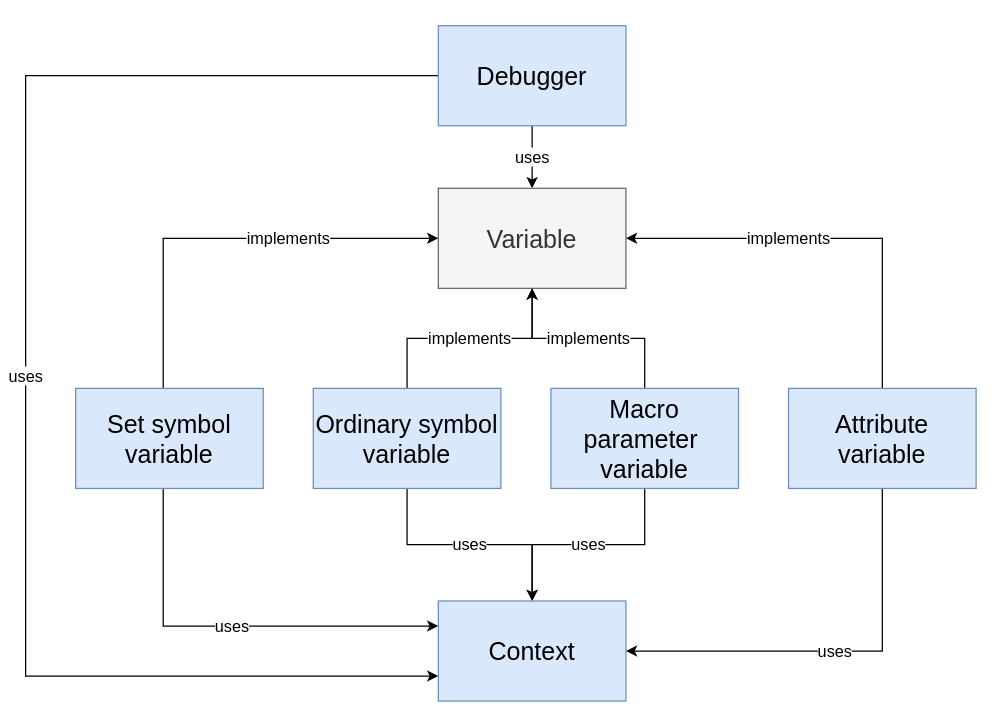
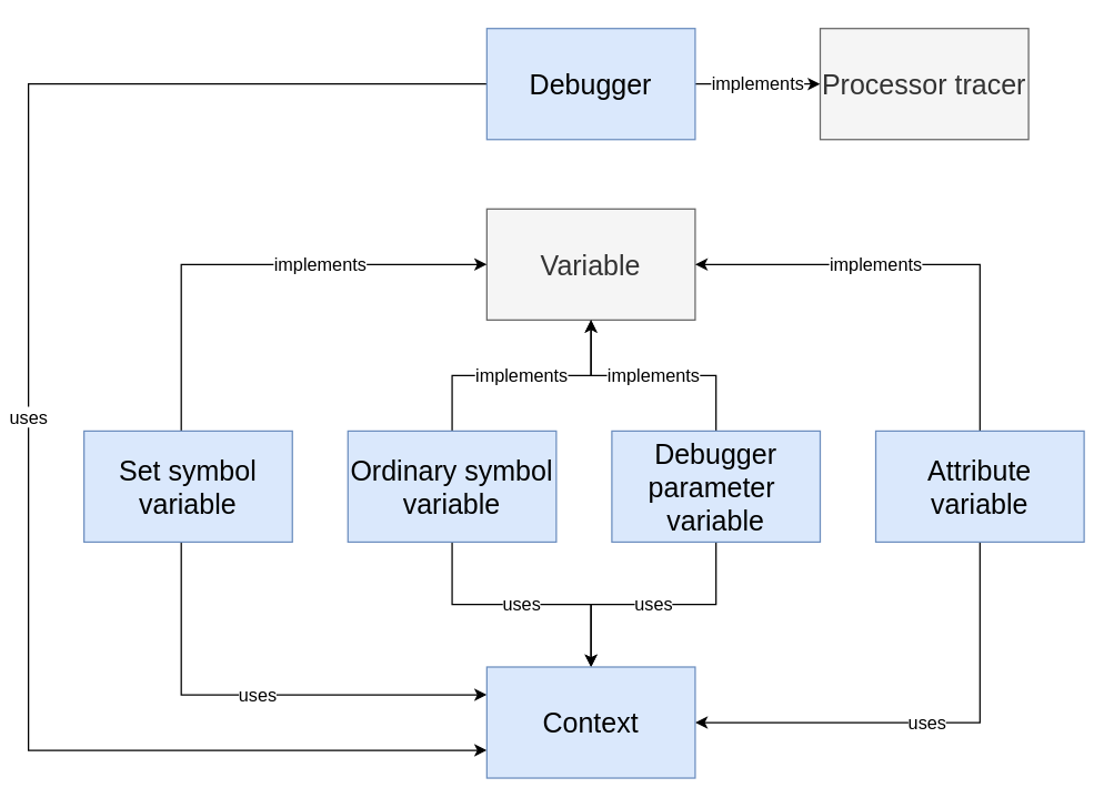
+ <mxCell id="2" value="implements" style="edgeStyle=orthogonalEdgeStyle;rounded=0;orthogonalLoop=1;jettySize=auto;html=1;entryX=0;entryY=0.5;entryDx=0;entryDy=0;fontSize=13;" edge="1" parent="1" source="5" target="6"><mxGeometry relative="1" as="geometry" /></mxCell>
+ <mxCell id="6" value="Processor tracer" style="rounded=0;whiteSpace=wrap;html=1;fillColor=#f5f5f5;strokeColor=#666666;fontSize=20;fontColor=#333333;" vertex="1" parent="1"><mxGeometry x="590" y="20" width="150" height="80" as="geometry" /></mxCell>
- <mxCell id="3" value="uses" style="edgeStyle=orthogonalEdgeStyle;rounded=0;orthogonalLoop=1;jettySize=auto;html=1;fontSize=13;" edge="1" parent="1" source="5" target="7"><mxGeometry relative="1" as="geometry" /></mxCell>
- <mxCell id="16" value="Macro parameter&amp;nbsp; variable" style="rounded=0;whiteSpace=wrap;html=1;fillColor=#dae8fc;strokeColor=#6c8ebf;fontSize=20;" vertex="1" parent="1"><mxGeometry x="440" y="310" width="150" height="80" as="geometry" /></mxCell>
+ <mxCell id="16" value="Debugger parameter&amp;nbsp; variable" style="rounded=0;whiteSpace=wrap;html=1;fillColor=#dae8fc;strokeColor=#6c8ebf;fontSize=20;" vertex="1" parent="1"><mxGeometry x="440" y="310" width="150" height="80" as="geometry" /></mxCell>
